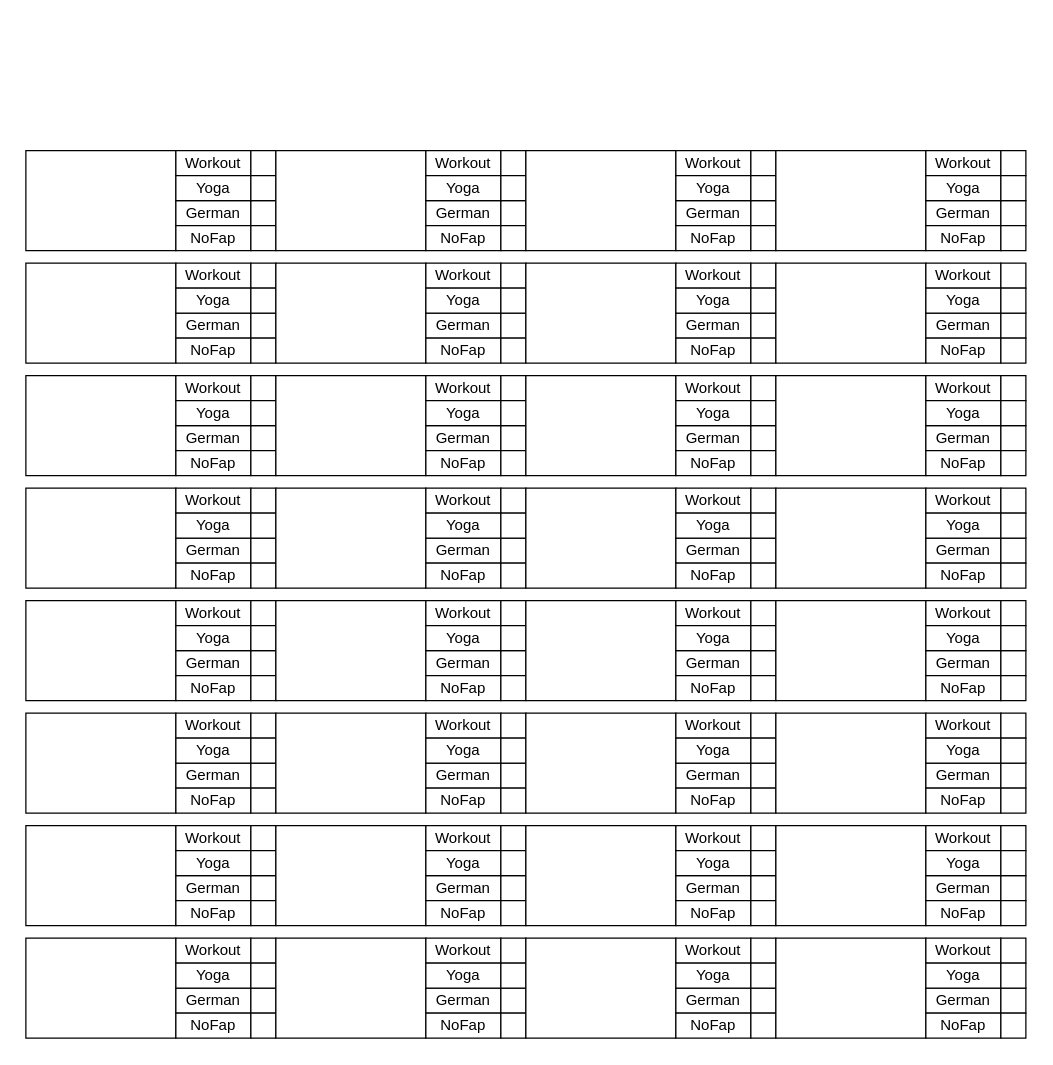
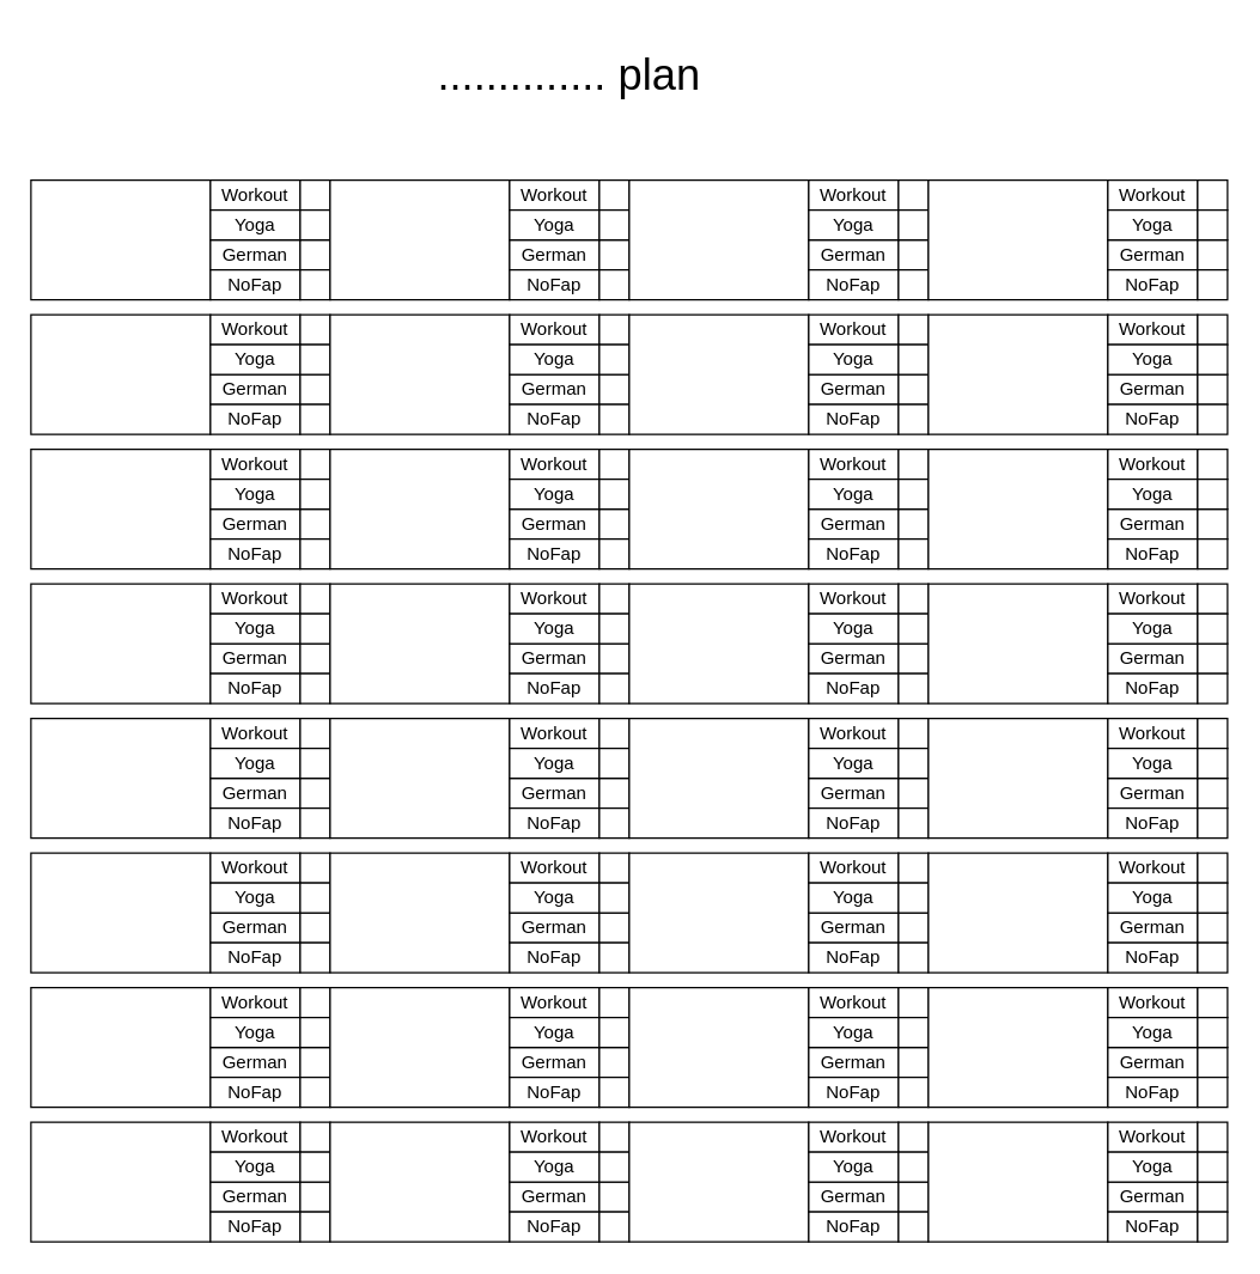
+ <mxCell id="290" value=".............. plan" style="whiteSpace=wrap;html=1;fontSize=29;strokeColor=#FFFFFF;fillColor=none;" vertex="1" parent="1"><mxGeometry x="140" y="20" width="480" height="60" as="geometry" /></mxCell>
